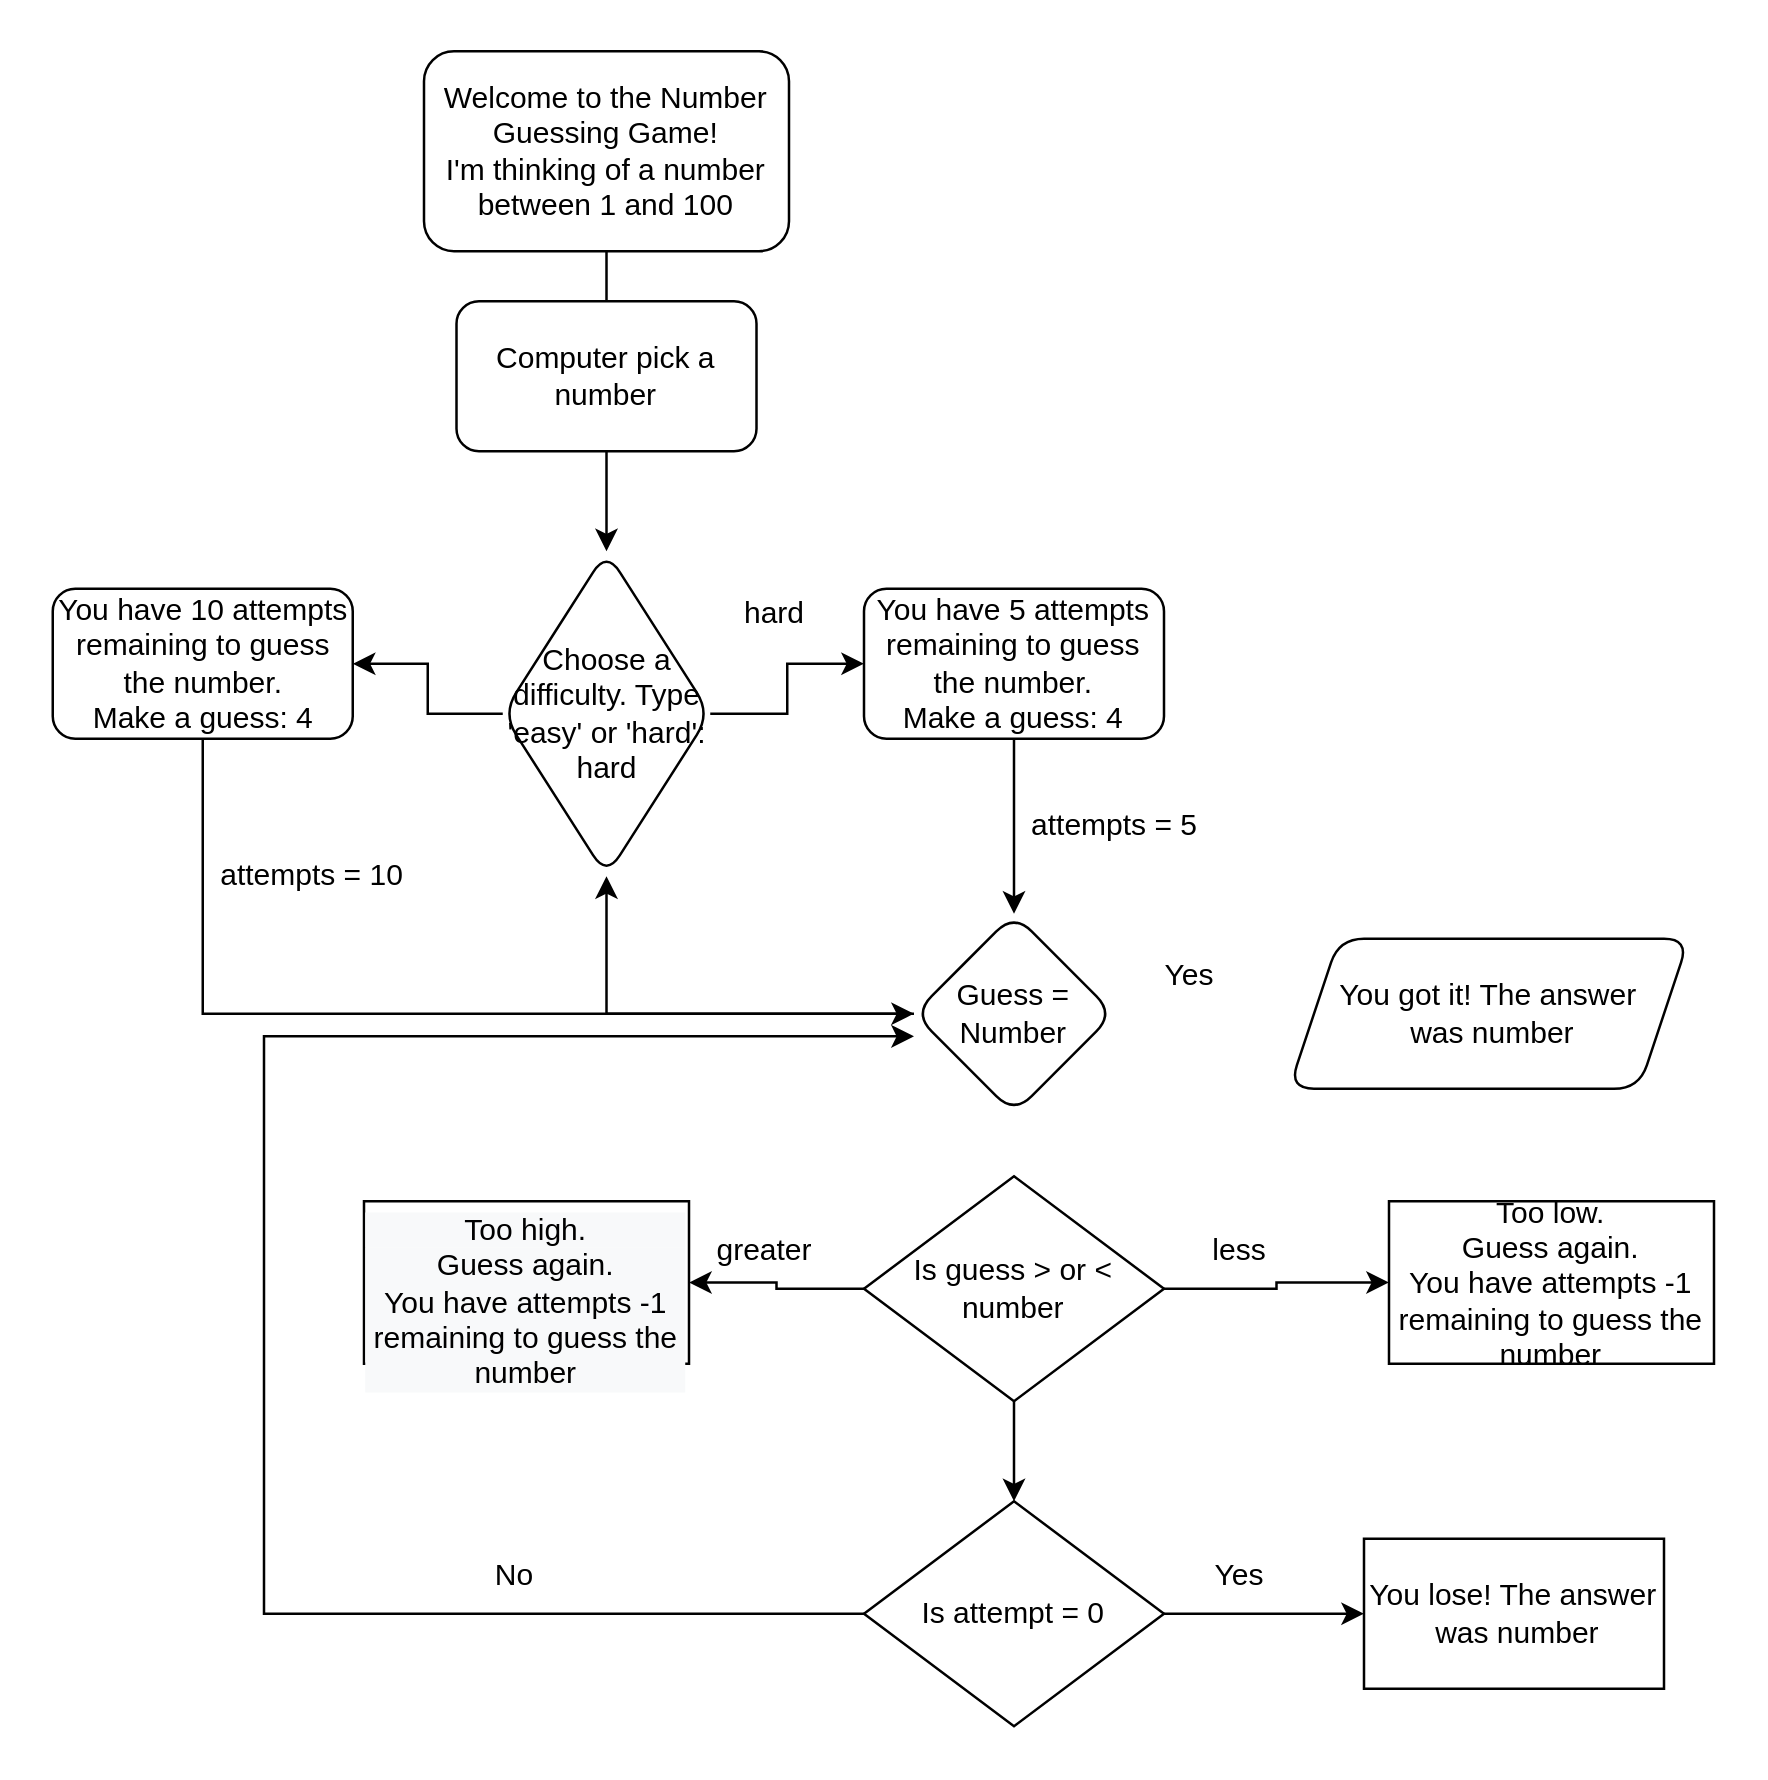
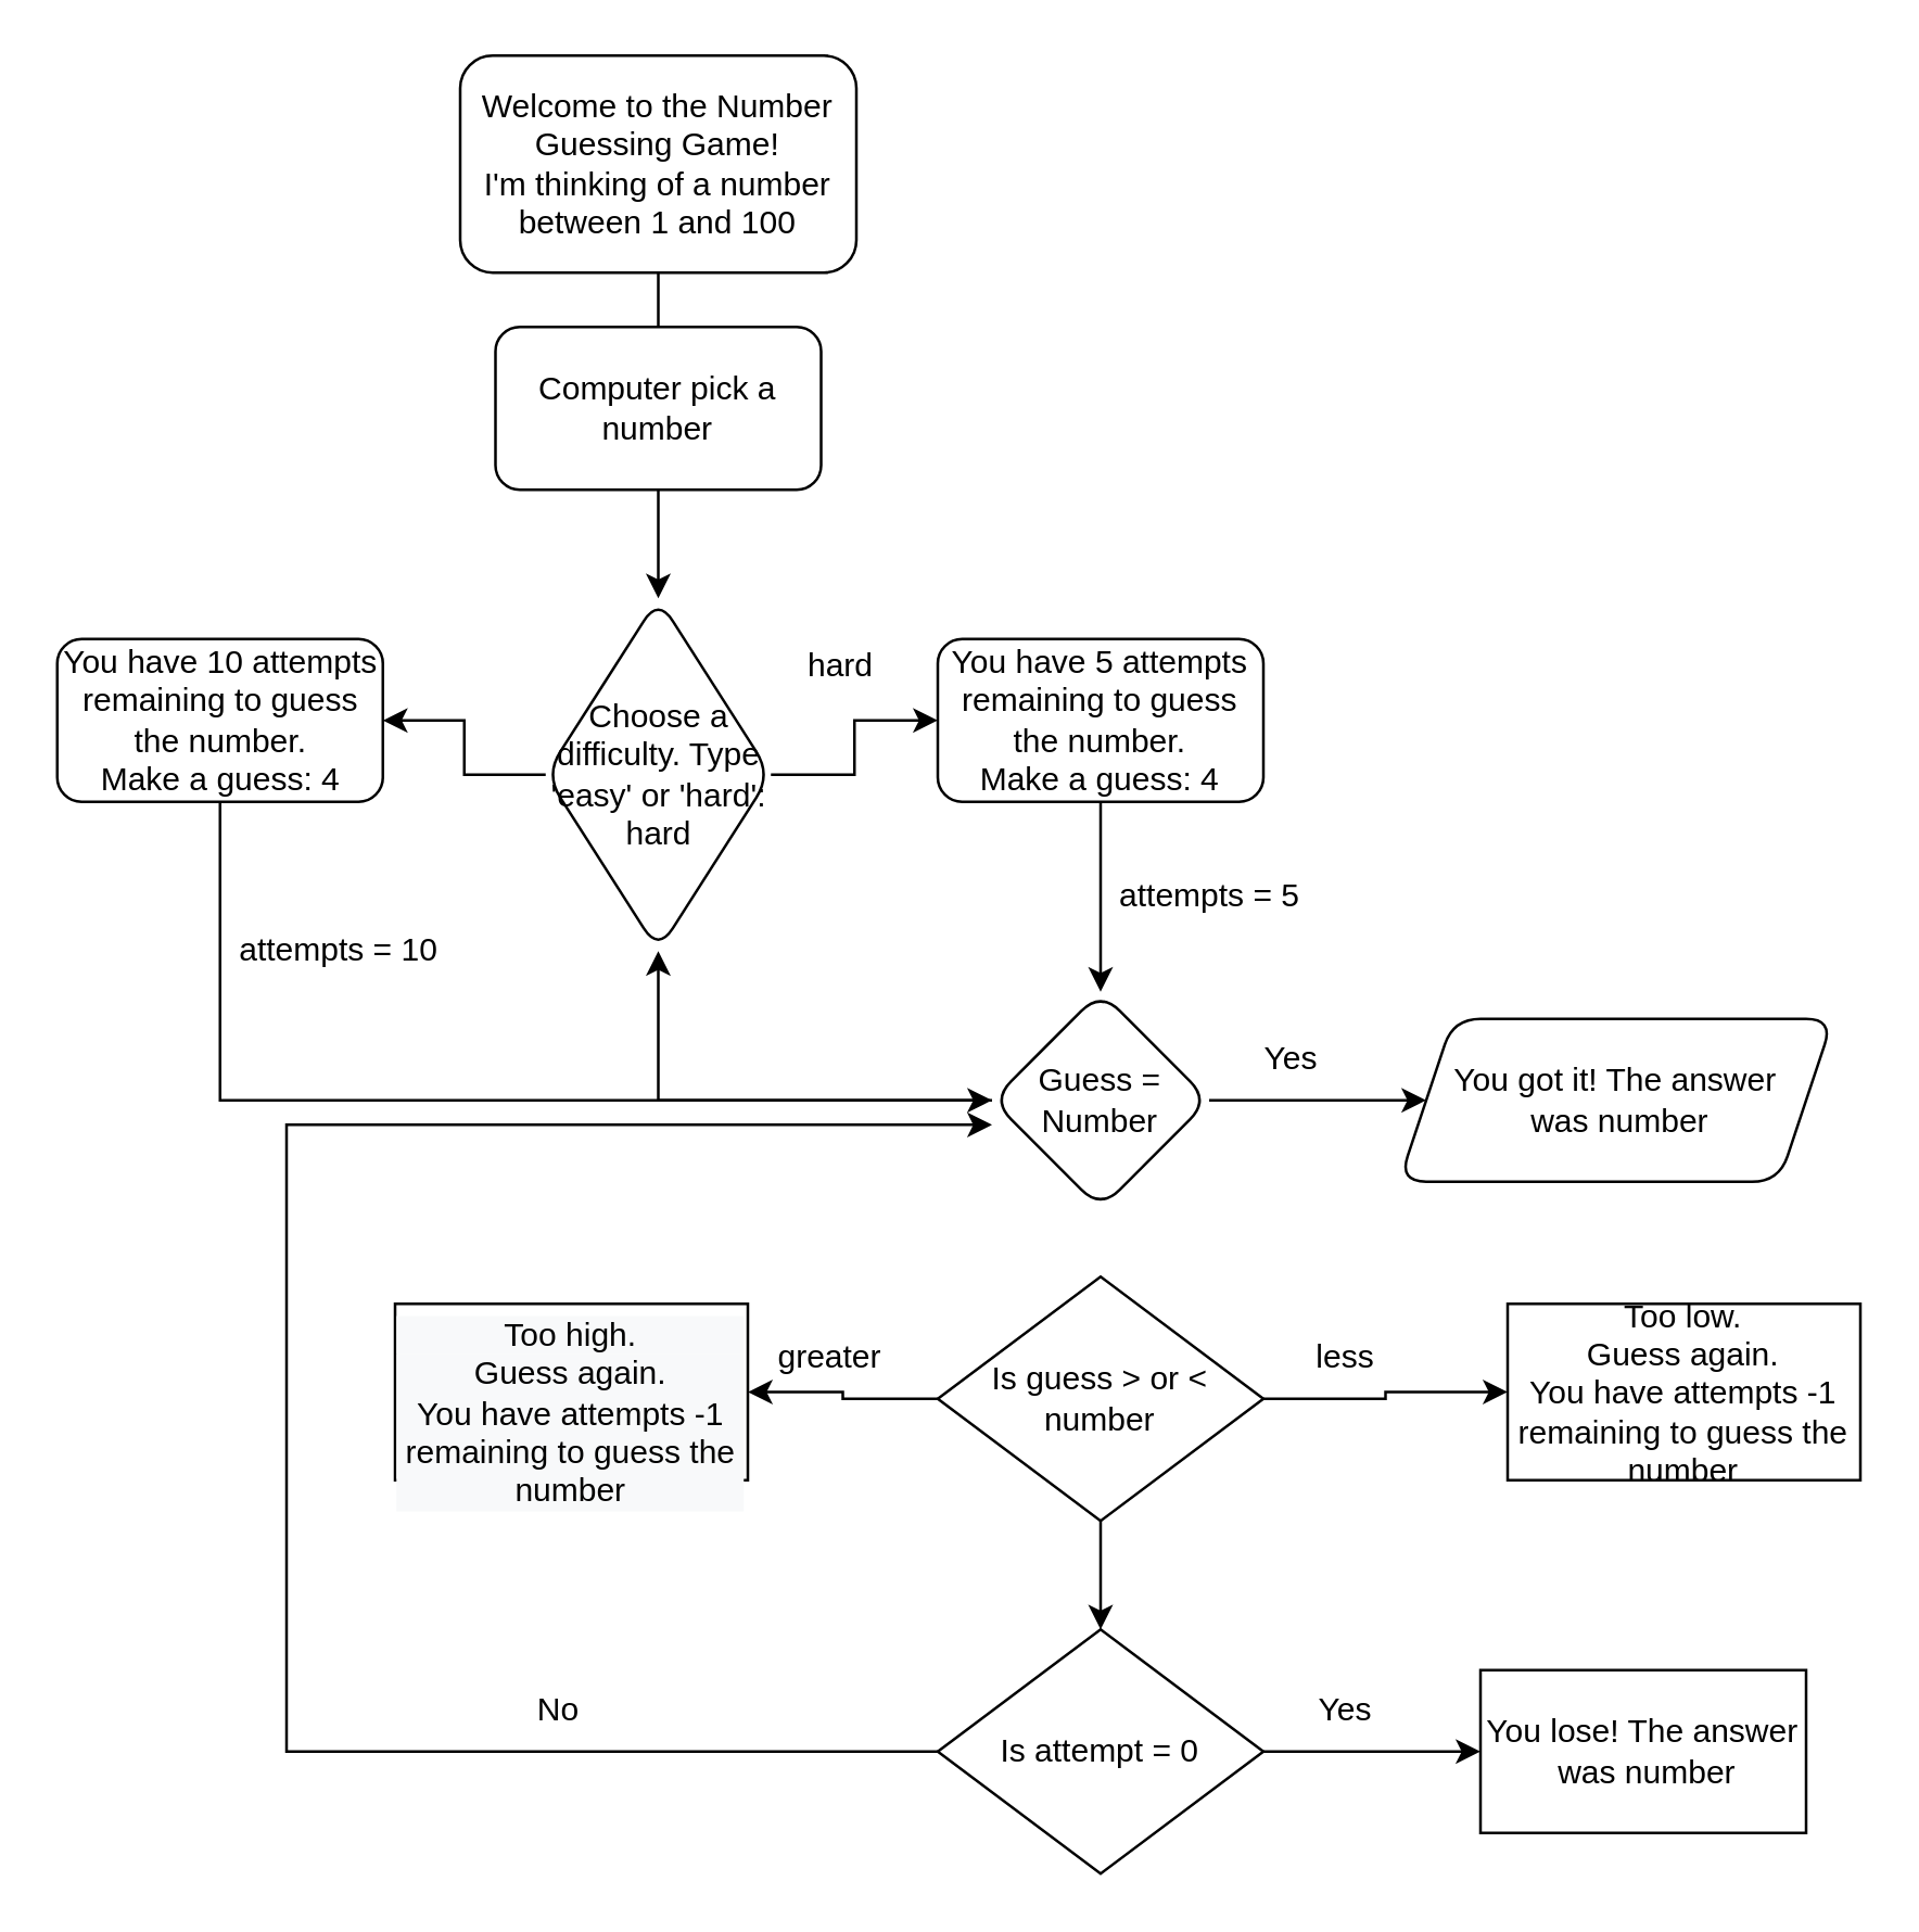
+ <mxCell id="14" value="" style="edgeStyle=orthogonalEdgeStyle;rounded=0;orthogonalLoop=1;jettySize=auto;html=1;" edge="1" parent="1" source="16" target="17"><mxGeometry relative="1" as="geometry" /></mxCell>
